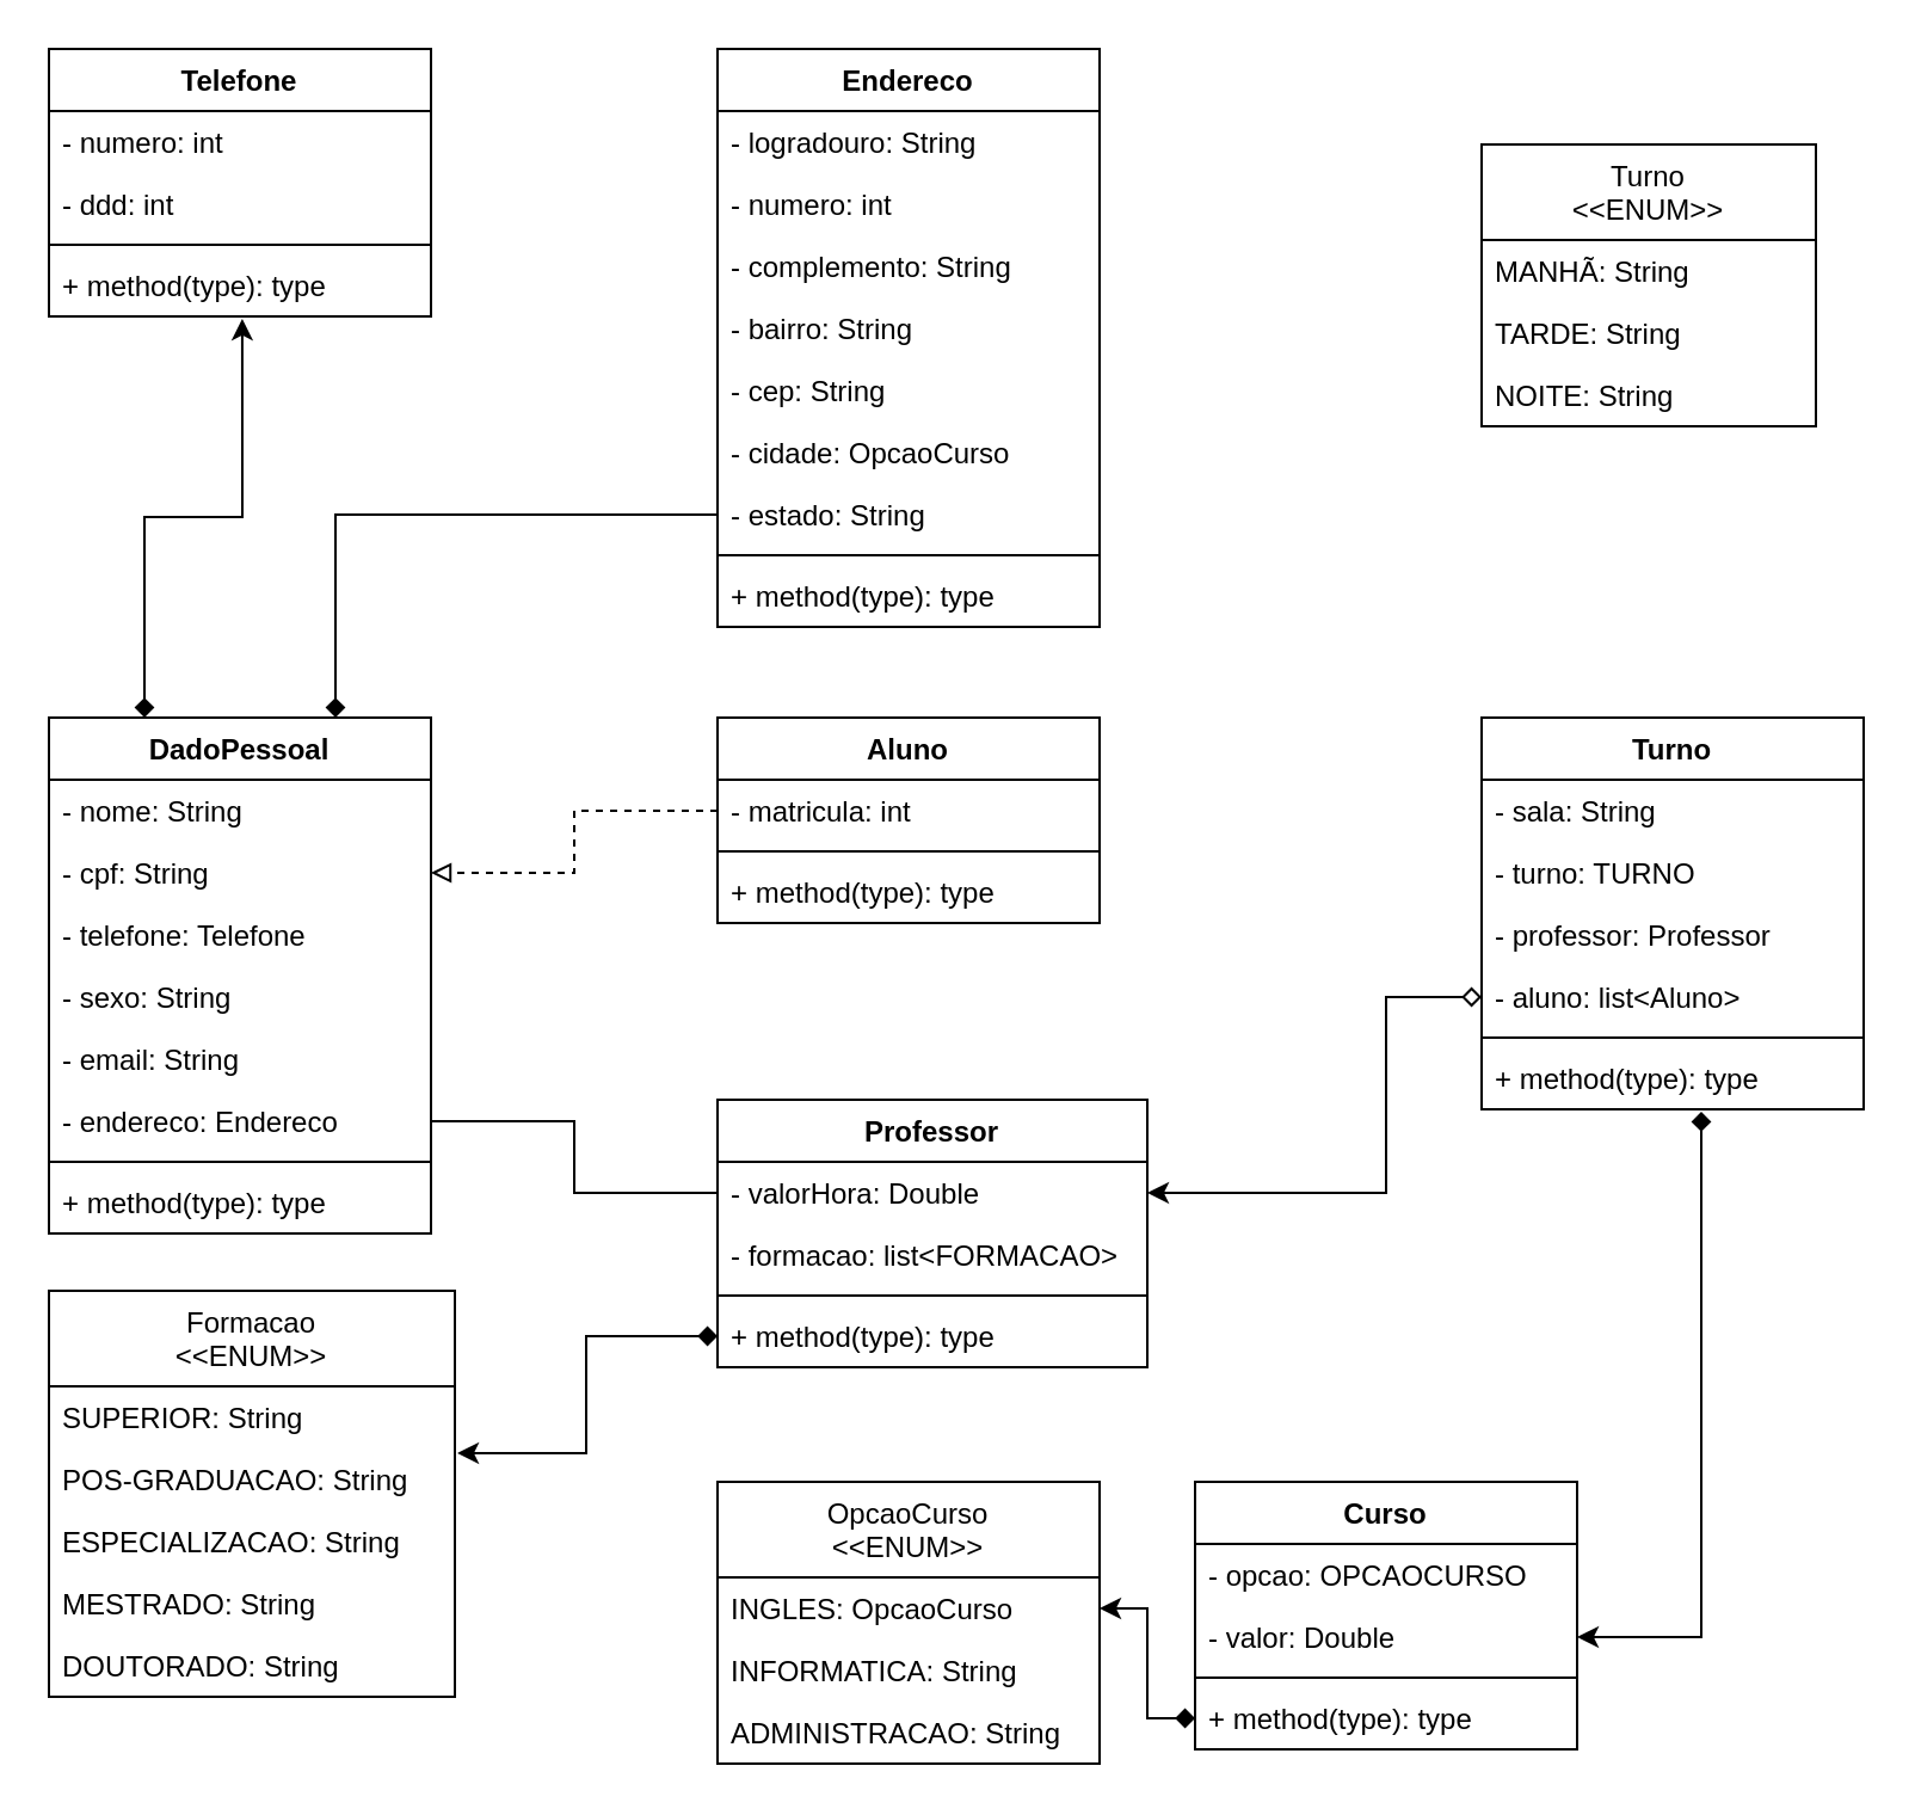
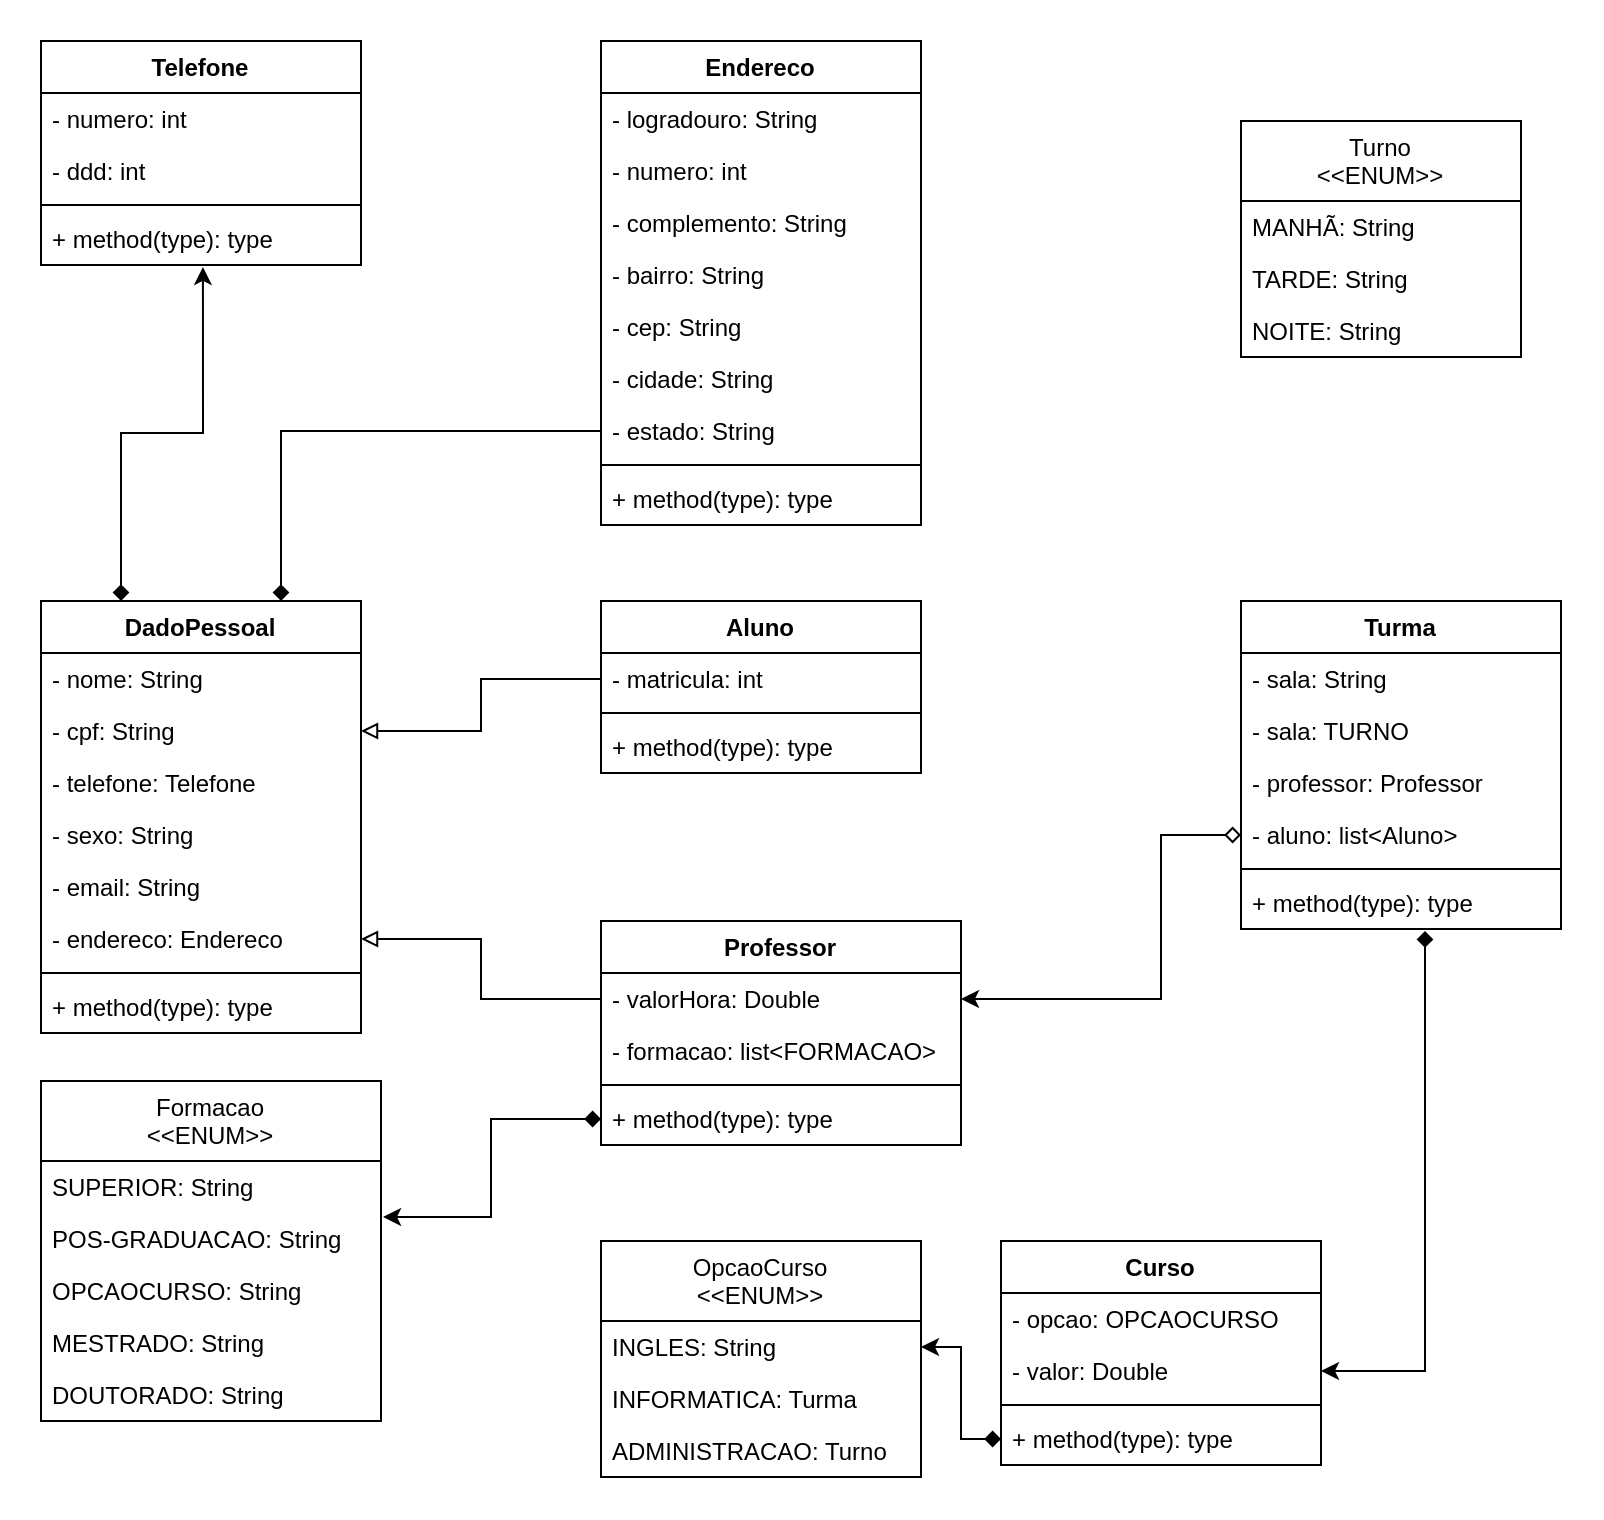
- <mxCell id="48" value="- cidade: OpcaoCurso" style="text;strokeColor=none;fillColor=none;align=left;verticalAlign=top;spacingLeft=4;spacingRight=4;overflow=hidden;rotatable=0;points=[[0,0.5],[1,0.5]];portConstraint=eastwest;" parent="42" vertex="1"><mxGeometry y="156" width="160" height="26" as="geometry" /></mxCell>
+ <mxCell id="48" value="- cidade: String" style="text;strokeColor=none;fillColor=none;align=left;verticalAlign=top;spacingLeft=4;spacingRight=4;overflow=hidden;rotatable=0;points=[[0,0.5],[1,0.5]];portConstraint=eastwest;" parent="42" vertex="1"><mxGeometry y="156" width="160" height="26" as="geometry" /></mxCell>
- <mxCell id="52" value="Turno" style="swimlane;fontStyle=1;align=center;verticalAlign=top;childLayout=stackLayout;horizontal=1;startSize=26;horizontalStack=0;resizeParent=1;resizeParentMax=0;resizeLast=0;collapsible=1;marginBottom=0;" parent="1" vertex="1"><mxGeometry x="620" y="300" width="160" height="164" as="geometry" /></mxCell>
+ <mxCell id="52" value="Turma" style="swimlane;fontStyle=1;align=center;verticalAlign=top;childLayout=stackLayout;horizontal=1;startSize=26;horizontalStack=0;resizeParent=1;resizeParentMax=0;resizeLast=0;collapsible=1;marginBottom=0;" parent="1" vertex="1"><mxGeometry x="620" y="300" width="160" height="164" as="geometry" /></mxCell>
- <mxCell id="67" style="edgeStyle=orthogonalEdgeStyle;rounded=0;orthogonalLoop=1;jettySize=auto;html=1;exitX=0;exitY=0.5;exitDx=0;exitDy=0;entryX=1;entryY=0.5;entryDx=0;entryDy=0;startArrow=none;startFill=0;endArrow=block;endFill=0;dashed=1;" parent="1" source="3" target="24" edge="1"><mxGeometry relative="1" as="geometry" /></mxCell>
+ <mxCell id="67" style="edgeStyle=orthogonalEdgeStyle;rounded=0;orthogonalLoop=1;jettySize=auto;html=1;exitX=0;exitY=0.5;exitDx=0;exitDy=0;entryX=1;entryY=0.5;entryDx=0;entryDy=0;startArrow=none;startFill=0;endArrow=block;endFill=0;" parent="1" source="3" target="24" edge="1"><mxGeometry relative="1" as="geometry" /></mxCell>
- <mxCell id="54" value="- turno: TURNO" style="text;strokeColor=none;fillColor=none;align=left;verticalAlign=top;spacingLeft=4;spacingRight=4;overflow=hidden;rotatable=0;points=[[0,0.5],[1,0.5]];portConstraint=eastwest;" parent="52" vertex="1"><mxGeometry y="52" width="160" height="26" as="geometry" /></mxCell>
+ <mxCell id="54" value="- sala: TURNO" style="text;strokeColor=none;fillColor=none;align=left;verticalAlign=top;spacingLeft=4;spacingRight=4;overflow=hidden;rotatable=0;points=[[0,0.5],[1,0.5]];portConstraint=eastwest;" parent="52" vertex="1"><mxGeometry y="52" width="160" height="26" as="geometry" /></mxCell>
- <mxCell id="68" style="edgeStyle=orthogonalEdgeStyle;rounded=0;orthogonalLoop=1;jettySize=auto;html=1;exitX=0;exitY=0.5;exitDx=0;exitDy=0;entryX=1;entryY=0.5;entryDx=0;entryDy=0;startArrow=none;startFill=0;endArrow=none;endFill=0;" parent="1" source="32" target="28" edge="1"><mxGeometry relative="1" as="geometry" /></mxCell>
+ <mxCell id="68" style="edgeStyle=orthogonalEdgeStyle;rounded=0;orthogonalLoop=1;jettySize=auto;html=1;exitX=0;exitY=0.5;exitDx=0;exitDy=0;entryX=1;entryY=0.5;entryDx=0;entryDy=0;startArrow=none;startFill=0;endArrow=block;endFill=0;" parent="1" source="32" target="28" edge="1"><mxGeometry relative="1" as="geometry" /></mxCell>
- <mxCell id="39" value="ESPECIALIZACAO: String" style="text;strokeColor=none;fillColor=none;align=left;verticalAlign=top;spacingLeft=4;spacingRight=4;overflow=hidden;rotatable=0;points=[[0,0.5],[1,0.5]];portConstraint=eastwest;" parent="36" vertex="1"><mxGeometry y="92" width="170" height="26" as="geometry" /></mxCell>
+ <mxCell id="39" value="OPCAOCURSO: String" style="text;strokeColor=none;fillColor=none;align=left;verticalAlign=top;spacingLeft=4;spacingRight=4;overflow=hidden;rotatable=0;points=[[0,0.5],[1,0.5]];portConstraint=eastwest;" parent="36" vertex="1"><mxGeometry y="92" width="170" height="26" as="geometry" /></mxCell>
- <mxCell id="17" value="INGLES: OpcaoCurso" style="text;strokeColor=none;fillColor=none;align=left;verticalAlign=top;spacingLeft=4;spacingRight=4;overflow=hidden;rotatable=0;points=[[0,0.5],[1,0.5]];portConstraint=eastwest;" parent="16" vertex="1"><mxGeometry y="40" width="160" height="26" as="geometry" /></mxCell>
+ <mxCell id="17" value="INGLES: String" style="text;strokeColor=none;fillColor=none;align=left;verticalAlign=top;spacingLeft=4;spacingRight=4;overflow=hidden;rotatable=0;points=[[0,0.5],[1,0.5]];portConstraint=eastwest;" parent="16" vertex="1"><mxGeometry y="40" width="160" height="26" as="geometry" /></mxCell>
- <mxCell id="18" value="INFORMATICA: String" style="text;strokeColor=none;fillColor=none;align=left;verticalAlign=top;spacingLeft=4;spacingRight=4;overflow=hidden;rotatable=0;points=[[0,0.5],[1,0.5]];portConstraint=eastwest;" parent="16" vertex="1"><mxGeometry y="66" width="160" height="26" as="geometry" /></mxCell>
+ <mxCell id="18" value="INFORMATICA: Turma" style="text;strokeColor=none;fillColor=none;align=left;verticalAlign=top;spacingLeft=4;spacingRight=4;overflow=hidden;rotatable=0;points=[[0,0.5],[1,0.5]];portConstraint=eastwest;" parent="16" vertex="1"><mxGeometry y="66" width="160" height="26" as="geometry" /></mxCell>
- <mxCell id="19" value="ADMINISTRACAO: String" style="text;strokeColor=none;fillColor=none;align=left;verticalAlign=top;spacingLeft=4;spacingRight=4;overflow=hidden;rotatable=0;points=[[0,0.5],[1,0.5]];portConstraint=eastwest;" parent="16" vertex="1"><mxGeometry y="92" width="160" height="26" as="geometry" /></mxCell>
+ <mxCell id="19" value="ADMINISTRACAO: Turno" style="text;strokeColor=none;fillColor=none;align=left;verticalAlign=top;spacingLeft=4;spacingRight=4;overflow=hidden;rotatable=0;points=[[0,0.5],[1,0.5]];portConstraint=eastwest;" parent="16" vertex="1"><mxGeometry y="92" width="160" height="26" as="geometry" /></mxCell>
